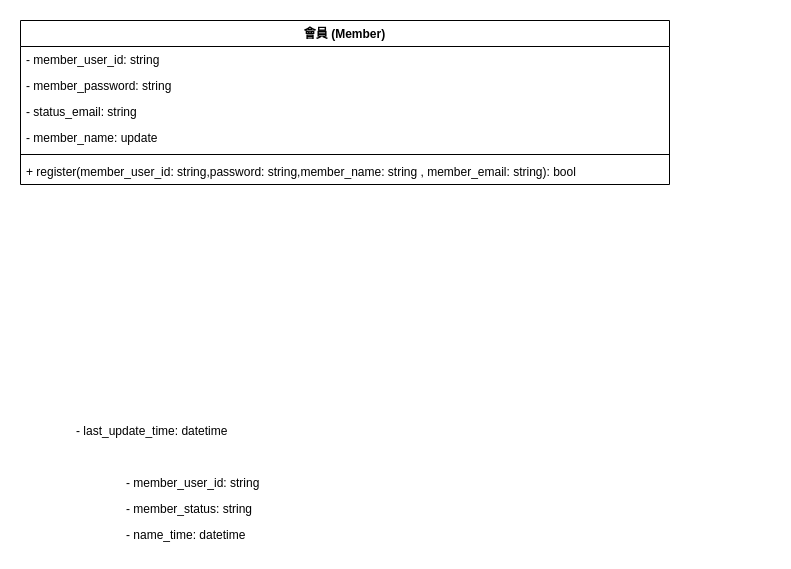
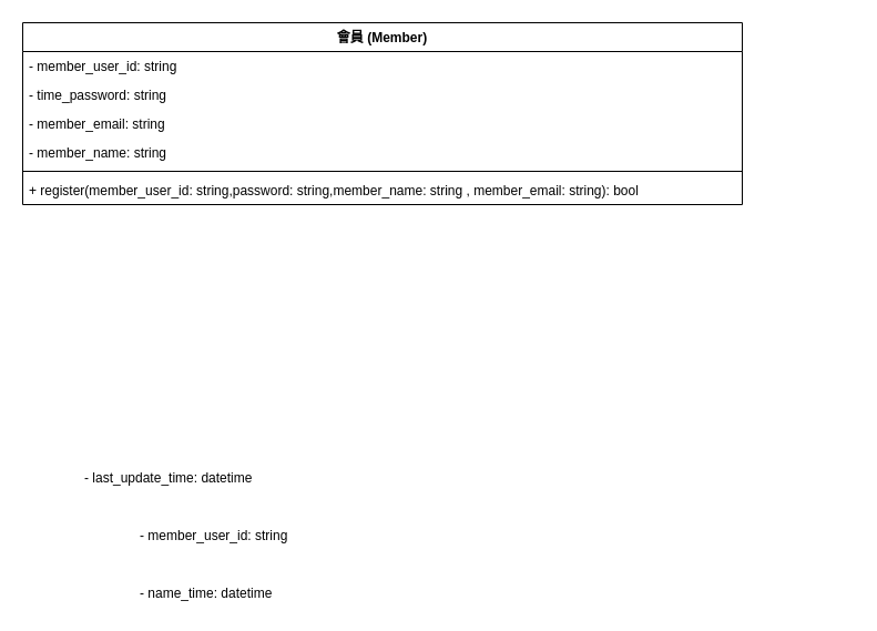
- <mxCell id="4" value="- member_password: string" style="text;strokeColor=none;fillColor=none;align=left;verticalAlign=top;spacingLeft=4;spacingRight=4;overflow=hidden;rotatable=0;points=[[0,0.5],[1,0.5]];portConstraint=eastwest;whiteSpace=wrap;html=1;" vertex="1" parent="2"><mxGeometry y="52" width="649" height="26" as="geometry" /></mxCell>
+ <mxCell id="4" value="- time_password: string" style="text;strokeColor=none;fillColor=none;align=left;verticalAlign=top;spacingLeft=4;spacingRight=4;overflow=hidden;rotatable=0;points=[[0,0.5],[1,0.5]];portConstraint=eastwest;whiteSpace=wrap;html=1;" vertex="1" parent="2"><mxGeometry y="52" width="649" height="26" as="geometry" /></mxCell>
- <mxCell id="5" value="- status_email: string" style="text;strokeColor=none;fillColor=none;align=left;verticalAlign=top;spacingLeft=4;spacingRight=4;overflow=hidden;rotatable=0;points=[[0,0.5],[1,0.5]];portConstraint=eastwest;whiteSpace=wrap;html=1;" vertex="1" parent="2"><mxGeometry y="78" width="649" height="26" as="geometry" /></mxCell>
+ <mxCell id="5" value="- member_email: string" style="text;strokeColor=none;fillColor=none;align=left;verticalAlign=top;spacingLeft=4;spacingRight=4;overflow=hidden;rotatable=0;points=[[0,0.5],[1,0.5]];portConstraint=eastwest;whiteSpace=wrap;html=1;" vertex="1" parent="2"><mxGeometry y="78" width="649" height="26" as="geometry" /></mxCell>
- <mxCell id="6" value="- member_name: update" style="text;strokeColor=none;fillColor=none;align=left;verticalAlign=top;spacingLeft=4;spacingRight=4;overflow=hidden;rotatable=0;points=[[0,0.5],[1,0.5]];portConstraint=eastwest;whiteSpace=wrap;html=1;" vertex="1" parent="2"><mxGeometry y="104" width="649" height="26" as="geometry" /></mxCell>
+ <mxCell id="6" value="- member_name: string" style="text;strokeColor=none;fillColor=none;align=left;verticalAlign=top;spacingLeft=4;spacingRight=4;overflow=hidden;rotatable=0;points=[[0,0.5],[1,0.5]];portConstraint=eastwest;whiteSpace=wrap;html=1;" vertex="1" parent="2"><mxGeometry y="104" width="649" height="26" as="geometry" /></mxCell>
- <mxCell id="10" value="- member_status: string" style="text;strokeColor=none;fillColor=none;align=left;verticalAlign=top;spacingLeft=4;spacingRight=4;overflow=hidden;rotatable=0;points=[[0,0.5],[1,0.5]];portConstraint=eastwest;whiteSpace=wrap;html=1;" vertex="1" parent="1"><mxGeometry x="120" y="495" width="649" height="26" as="geometry" /></mxCell>
